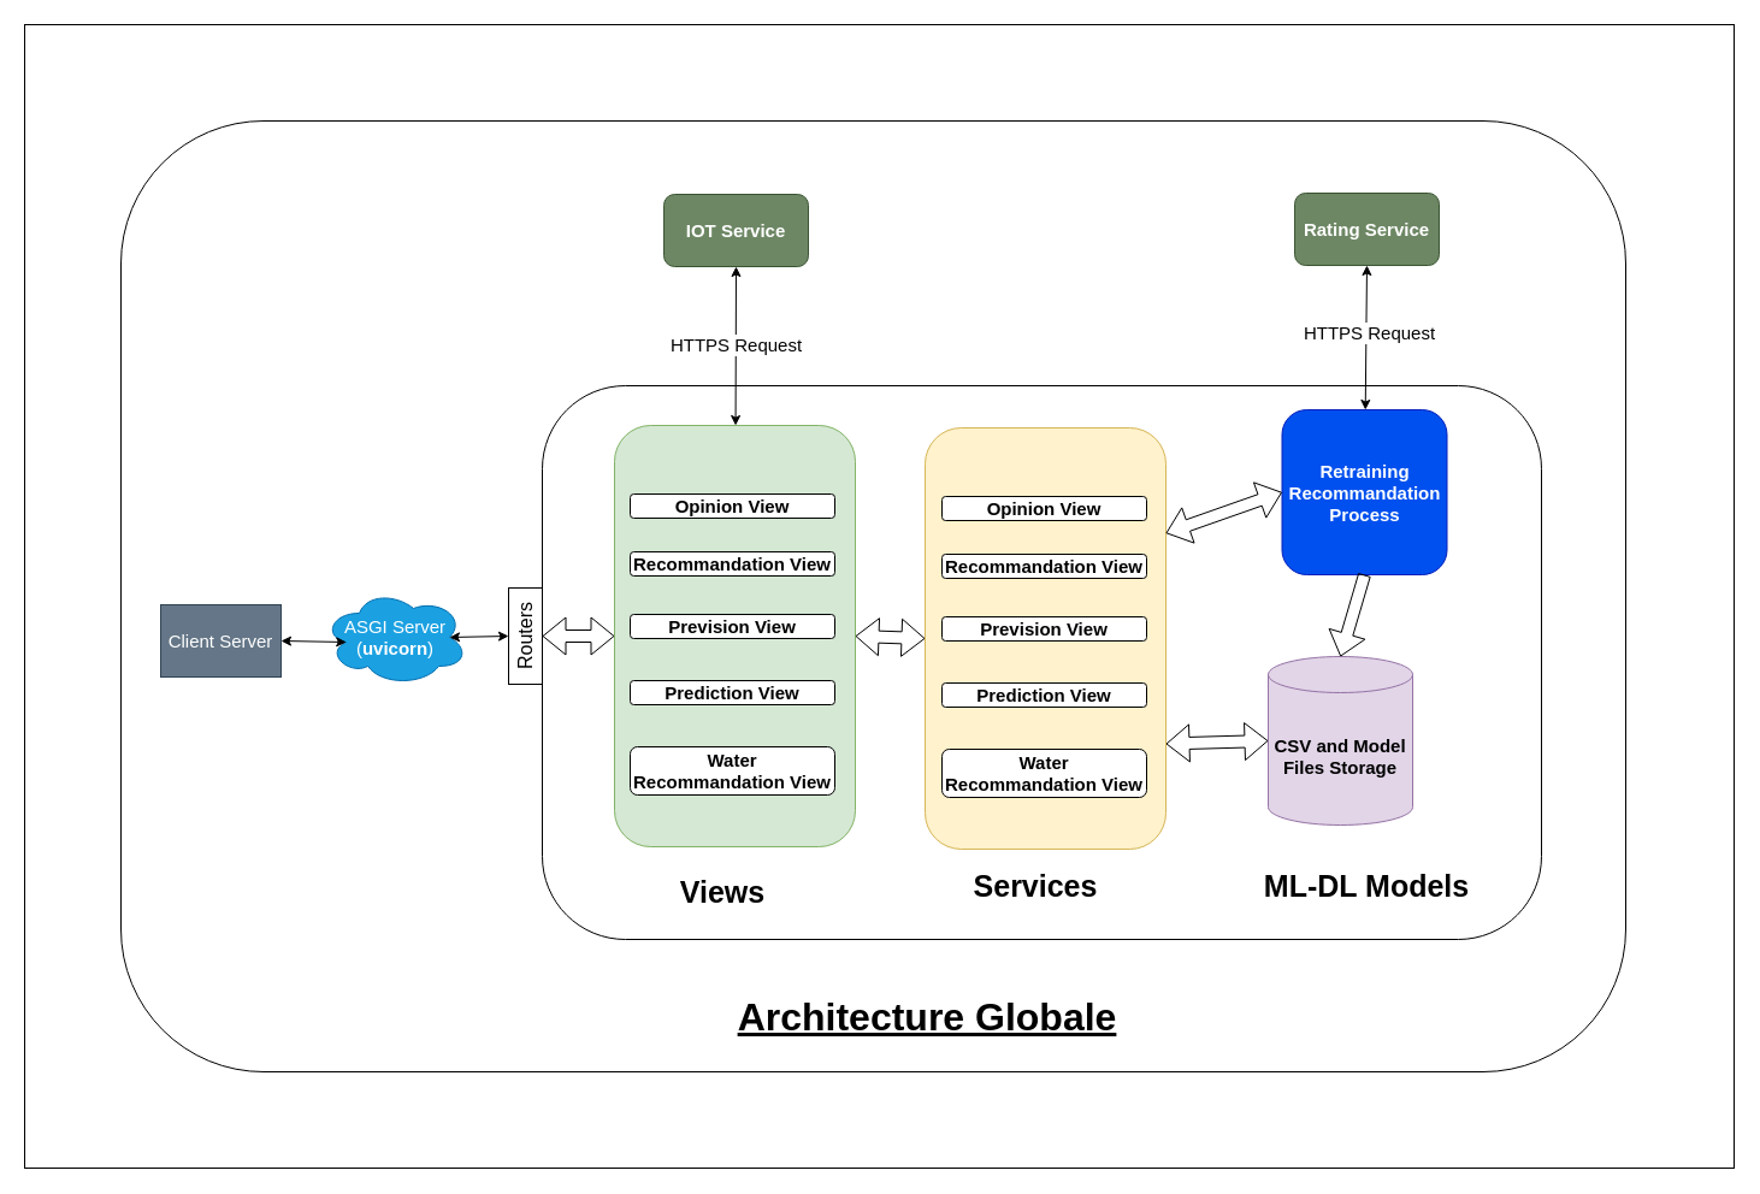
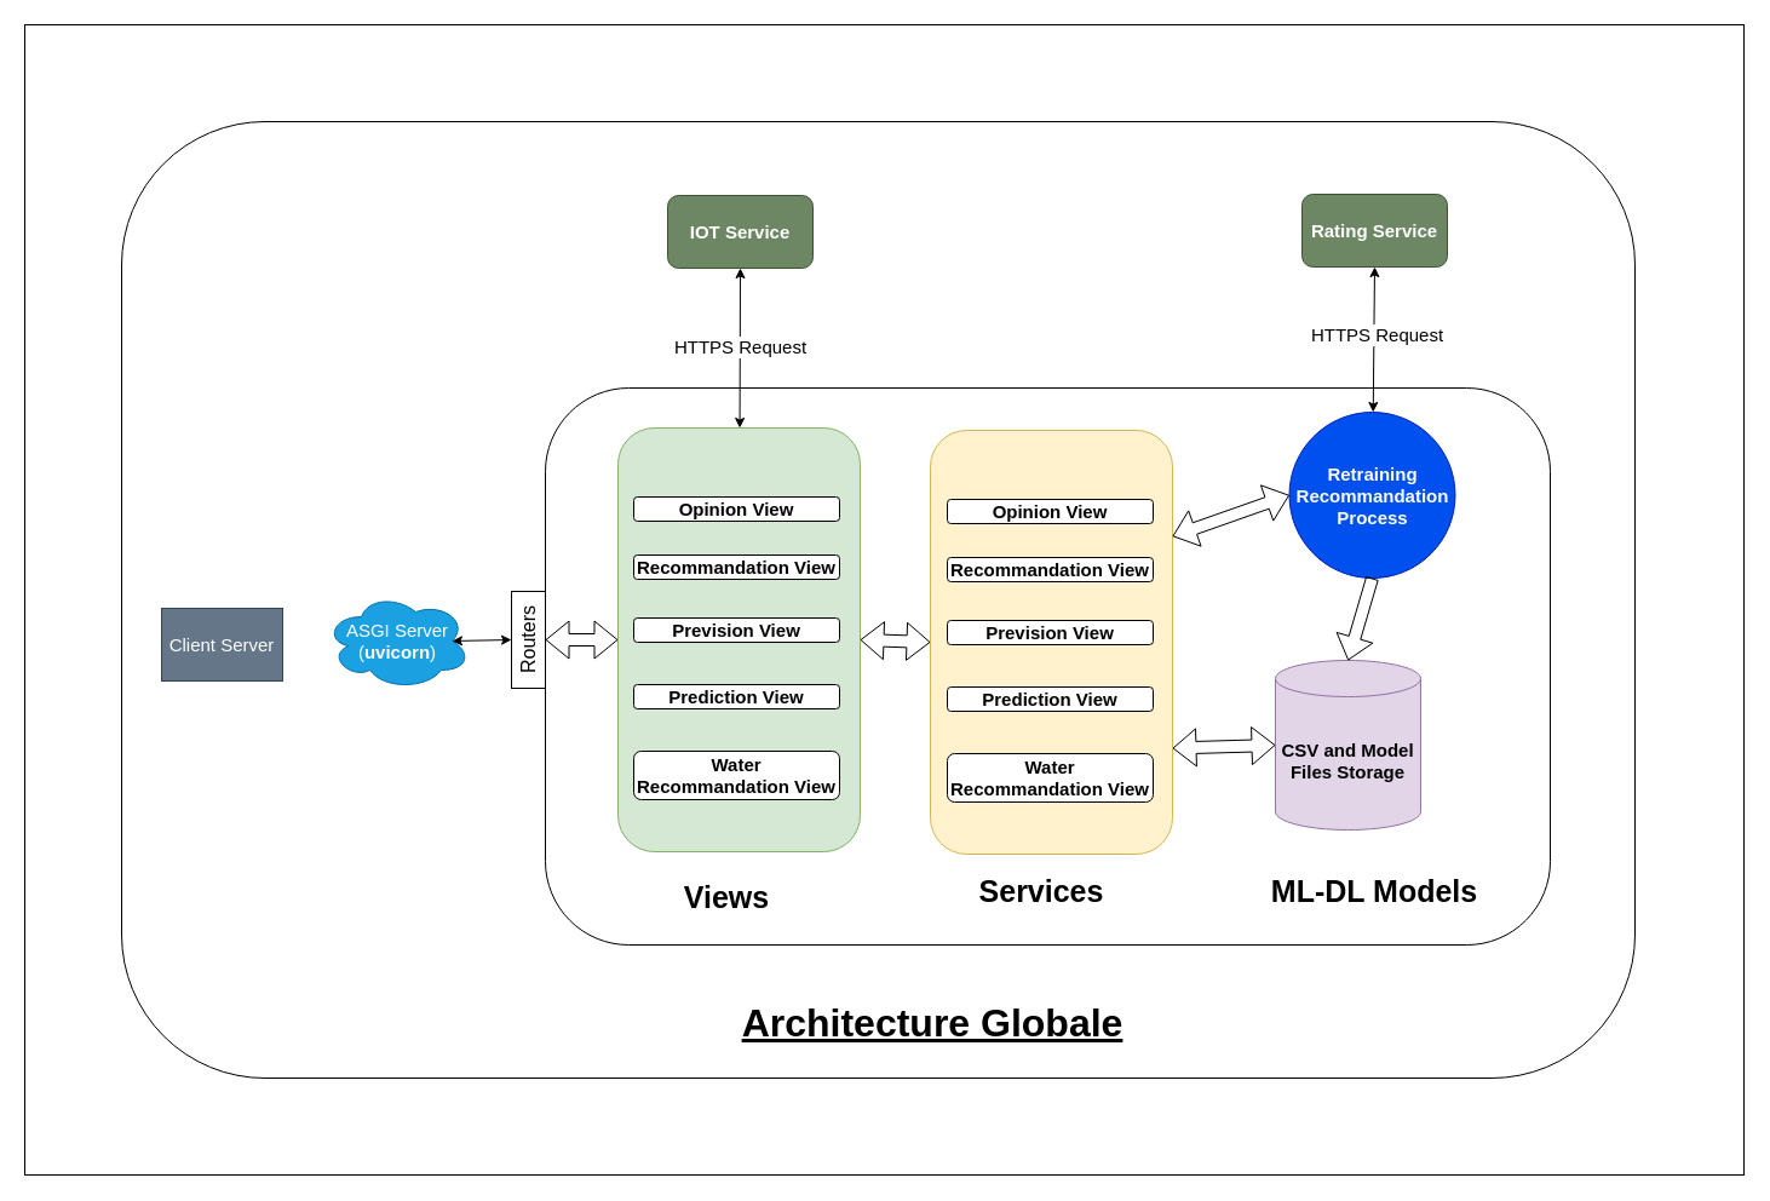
- <mxCell id="29" value="&lt;b&gt;&lt;font style=&quot;font-size: 15px;&quot;&gt;Retraining Recommandation Process&lt;/font&gt;&lt;/b&gt;" style="whiteSpace=wrap;html=1;aspect=fixed;fillColor=#0050ef;fontColor=#ffffff;strokeColor=#001DBC;rounded=1;" vertex="1" parent="1"><mxGeometry x="1064.5" y="340" width="137" height="137" as="geometry" /></mxCell>
+ <mxCell id="29" value="&lt;b&gt;&lt;font style=&quot;font-size: 15px;&quot;&gt;Retraining Recommandation Process&lt;/font&gt;&lt;/b&gt;" style="ellipse;whiteSpace=wrap;html=1;aspect=fixed;fillColor=#0050ef;fontColor=#ffffff;strokeColor=#001DBC;" vertex="1" parent="1"><mxGeometry x="1064.5" y="340" width="137" height="137" as="geometry" /></mxCell>
- <mxCell id="23" value="" style="endArrow=classic;startArrow=classic;html=1;rounded=0;exitX=1;exitY=0.5;exitDx=0;exitDy=0;entryX=0.16;entryY=0.55;entryDx=0;entryDy=0;entryPerimeter=0;" edge="1" parent="1" source="4" target="5"><mxGeometry width="50" height="50" relative="1" as="geometry"><mxPoint x="540" y="590" as="sourcePoint" /><mxPoint x="590" y="540" as="targetPoint" /></mxGeometry></mxCell>
